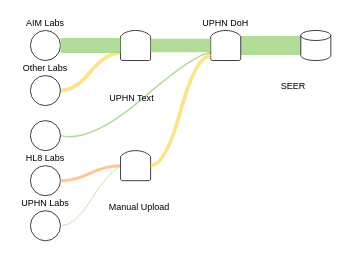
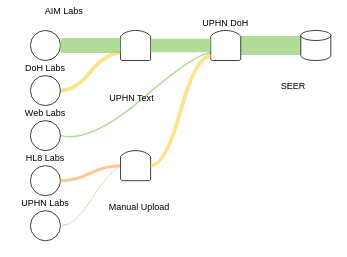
- <mxCell id="20" value="AIM Labs" style="text;html=1;strokeColor=none;fillColor=none;align=center;verticalAlign=middle;whiteSpace=wrap;rounded=0;glass=0;" parent="5" vertex="1"><mxGeometry x="30" y="20" width="60" height="20" as="geometry" /></mxCell>
+ <mxCell id="20" value="AIM Labs" style="text;html=1;strokeColor=none;fillColor=none;align=center;verticalAlign=middle;whiteSpace=wrap;rounded=0;glass=0;" parent="5" vertex="1"><mxGeometry x="55" y="5" width="60" height="20" as="geometry" /></mxCell>
- <mxCell id="21" value="Other Labs" style="text;html=1;strokeColor=none;fillColor=none;align=center;verticalAlign=middle;whiteSpace=wrap;rounded=0;glass=0;" parent="5" vertex="1"><mxGeometry x="20" y="80" width="80" height="20" as="geometry" /></mxCell>
+ <mxCell id="21" value="DoH Labs" style="text;html=1;strokeColor=none;fillColor=none;align=center;verticalAlign=middle;whiteSpace=wrap;rounded=0;glass=0;" parent="5" vertex="1"><mxGeometry x="20" y="80" width="80" height="20" as="geometry" /></mxCell>
+ <mxCell id="22" value="Web Labs" style="text;html=1;strokeColor=none;fillColor=none;align=center;verticalAlign=middle;whiteSpace=wrap;rounded=0;glass=0;" parent="5" vertex="1"><mxGeometry x="30" y="140" width="60" height="20" as="geometry" /></mxCell>
